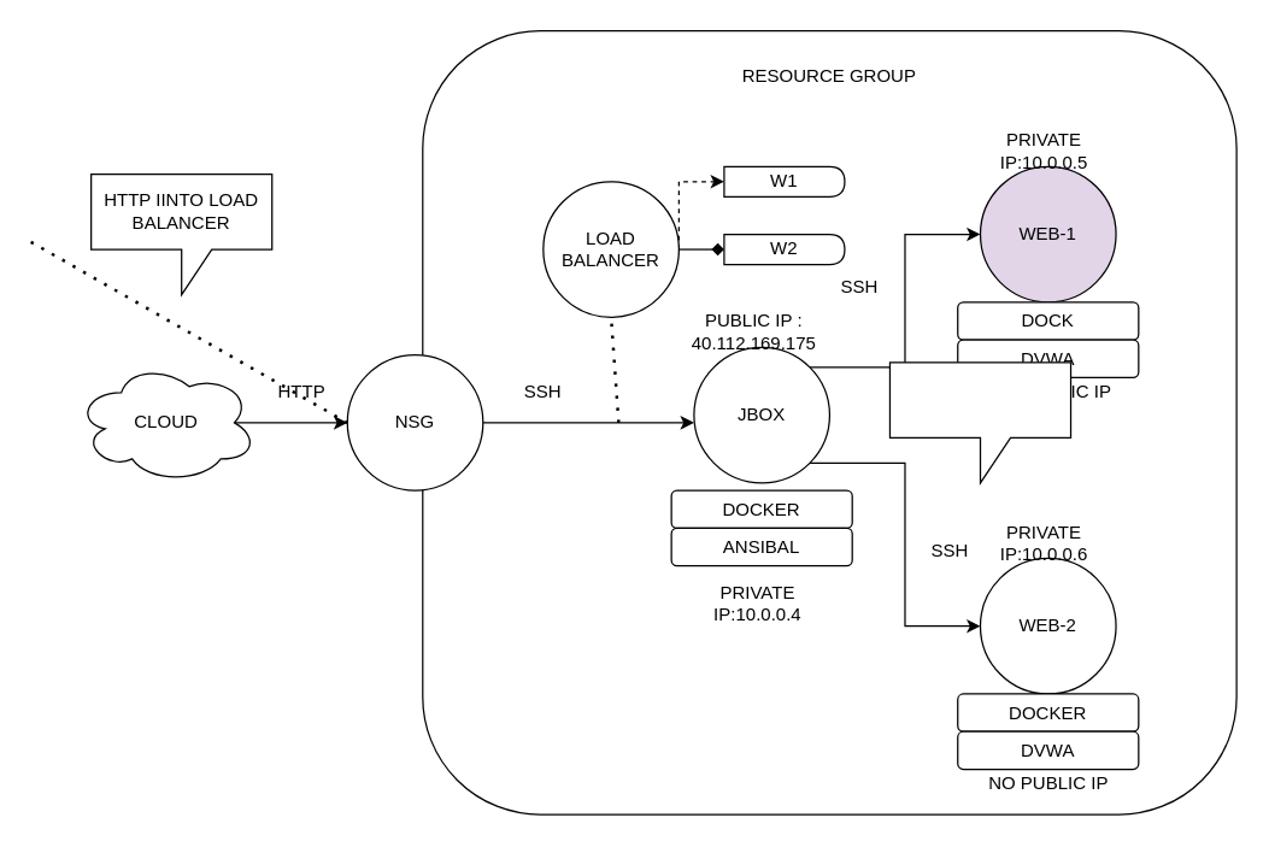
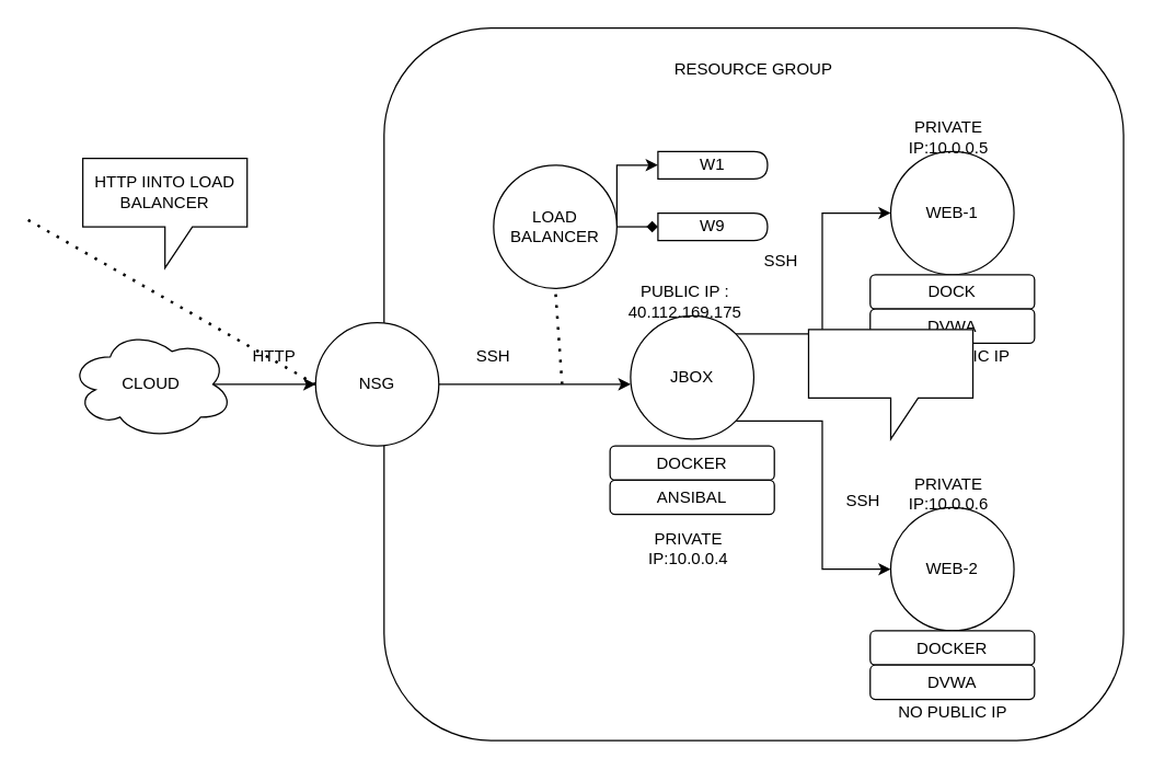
- <mxCell id="15" style="edgeStyle=orthogonalEdgeStyle;rounded=0;orthogonalLoop=1;jettySize=auto;html=1;exitX=1;exitY=0.5;exitDx=0;exitDy=0;entryX=0;entryY=0.5;entryDx=0;entryDy=0;dashed=1;" edge="1" parent="1" source="17" target="24"><mxGeometry relative="1" as="geometry"><Array as="points"><mxPoint x="450" y="120" /></Array></mxGeometry></mxCell>
+ <mxCell id="15" style="edgeStyle=orthogonalEdgeStyle;rounded=0;orthogonalLoop=1;jettySize=auto;html=1;exitX=1;exitY=0.5;exitDx=0;exitDy=0;entryX=0;entryY=0.5;entryDx=0;entryDy=0;" edge="1" parent="1" source="17" target="24"><mxGeometry relative="1" as="geometry"><Array as="points"><mxPoint x="450" y="120" /></Array></mxGeometry></mxCell>
- <mxCell id="7" value="WEB-1" style="ellipse;whiteSpace=wrap;html=1;aspect=fixed;fillColor=#e1d5e7;" parent="1" vertex="1"><mxGeometry x="650" y="110" width="90" height="90" as="geometry" /></mxCell>
+ <mxCell id="7" value="WEB-1" style="ellipse;whiteSpace=wrap;html=1;aspect=fixed;" parent="1" vertex="1"><mxGeometry x="650" y="110" width="90" height="90" as="geometry" /></mxCell>
- <mxCell id="25" value="W2" style="shape=delay;whiteSpace=wrap;html=1;" vertex="1" parent="1"><mxGeometry x="480" y="155" width="80" height="20" as="geometry" /></mxCell>
+ <mxCell id="25" value="W9" style="shape=delay;whiteSpace=wrap;html=1;" vertex="1" parent="1"><mxGeometry x="480" y="155" width="80" height="20" as="geometry" /></mxCell>
